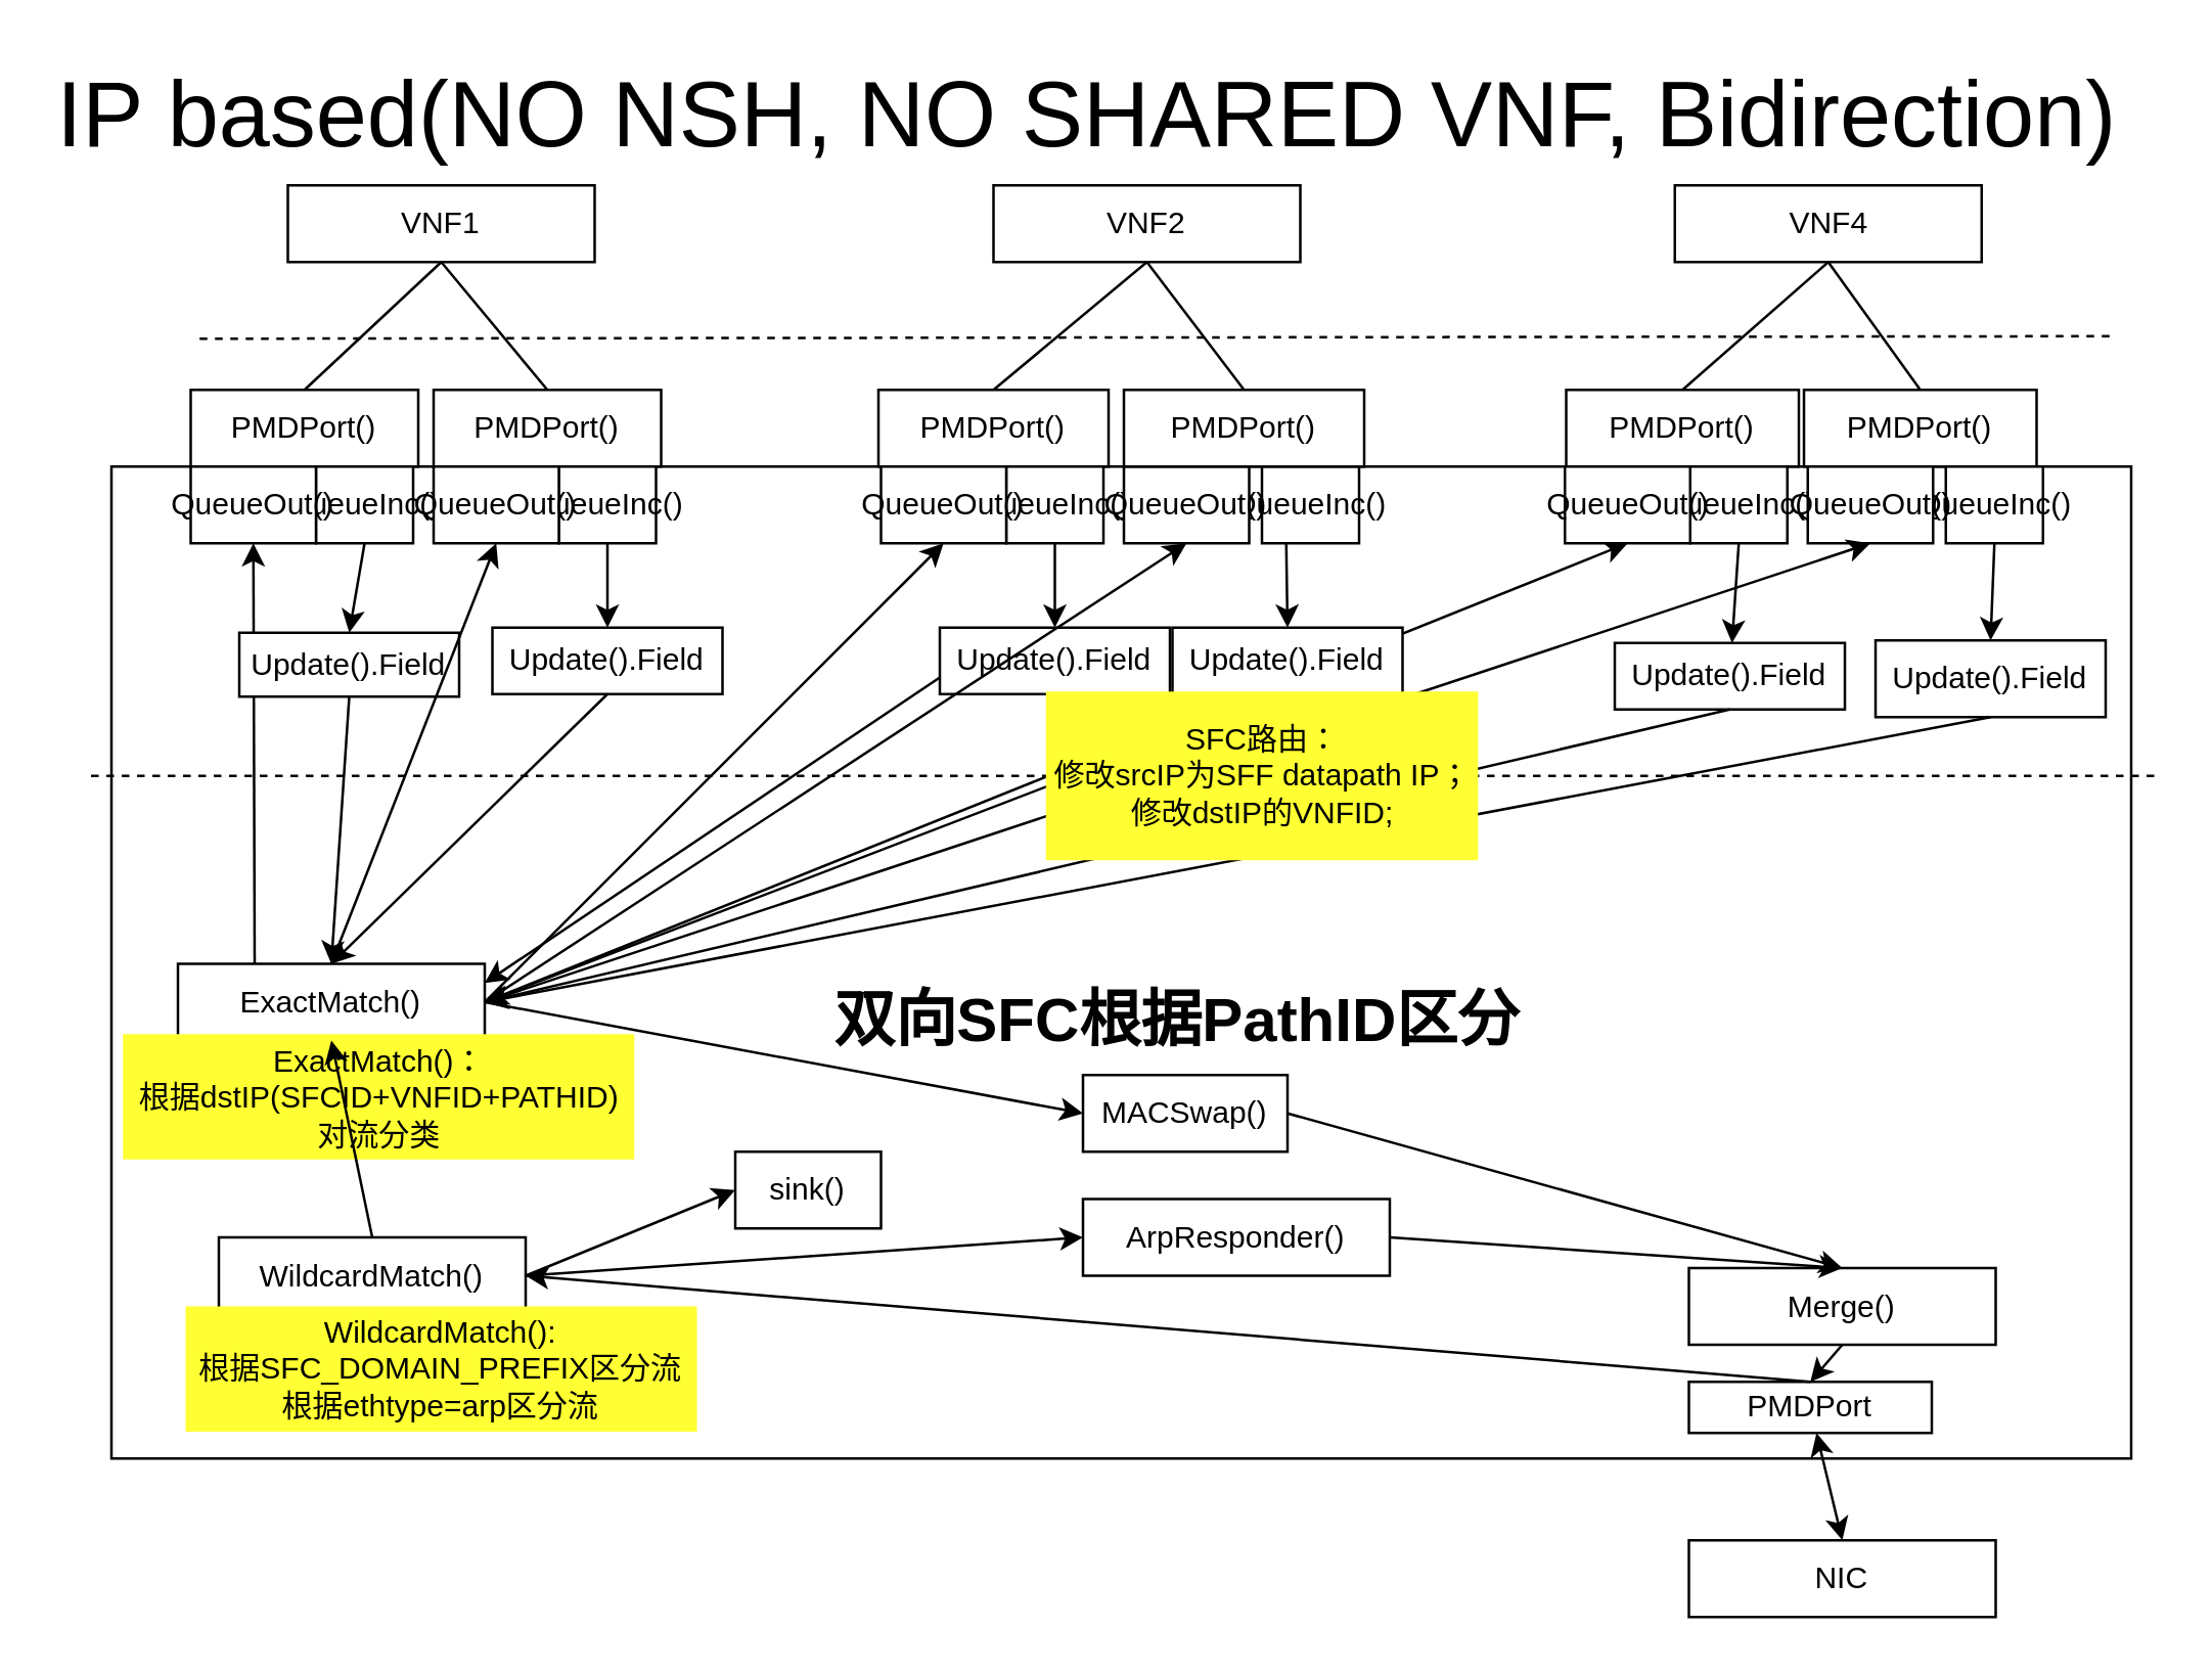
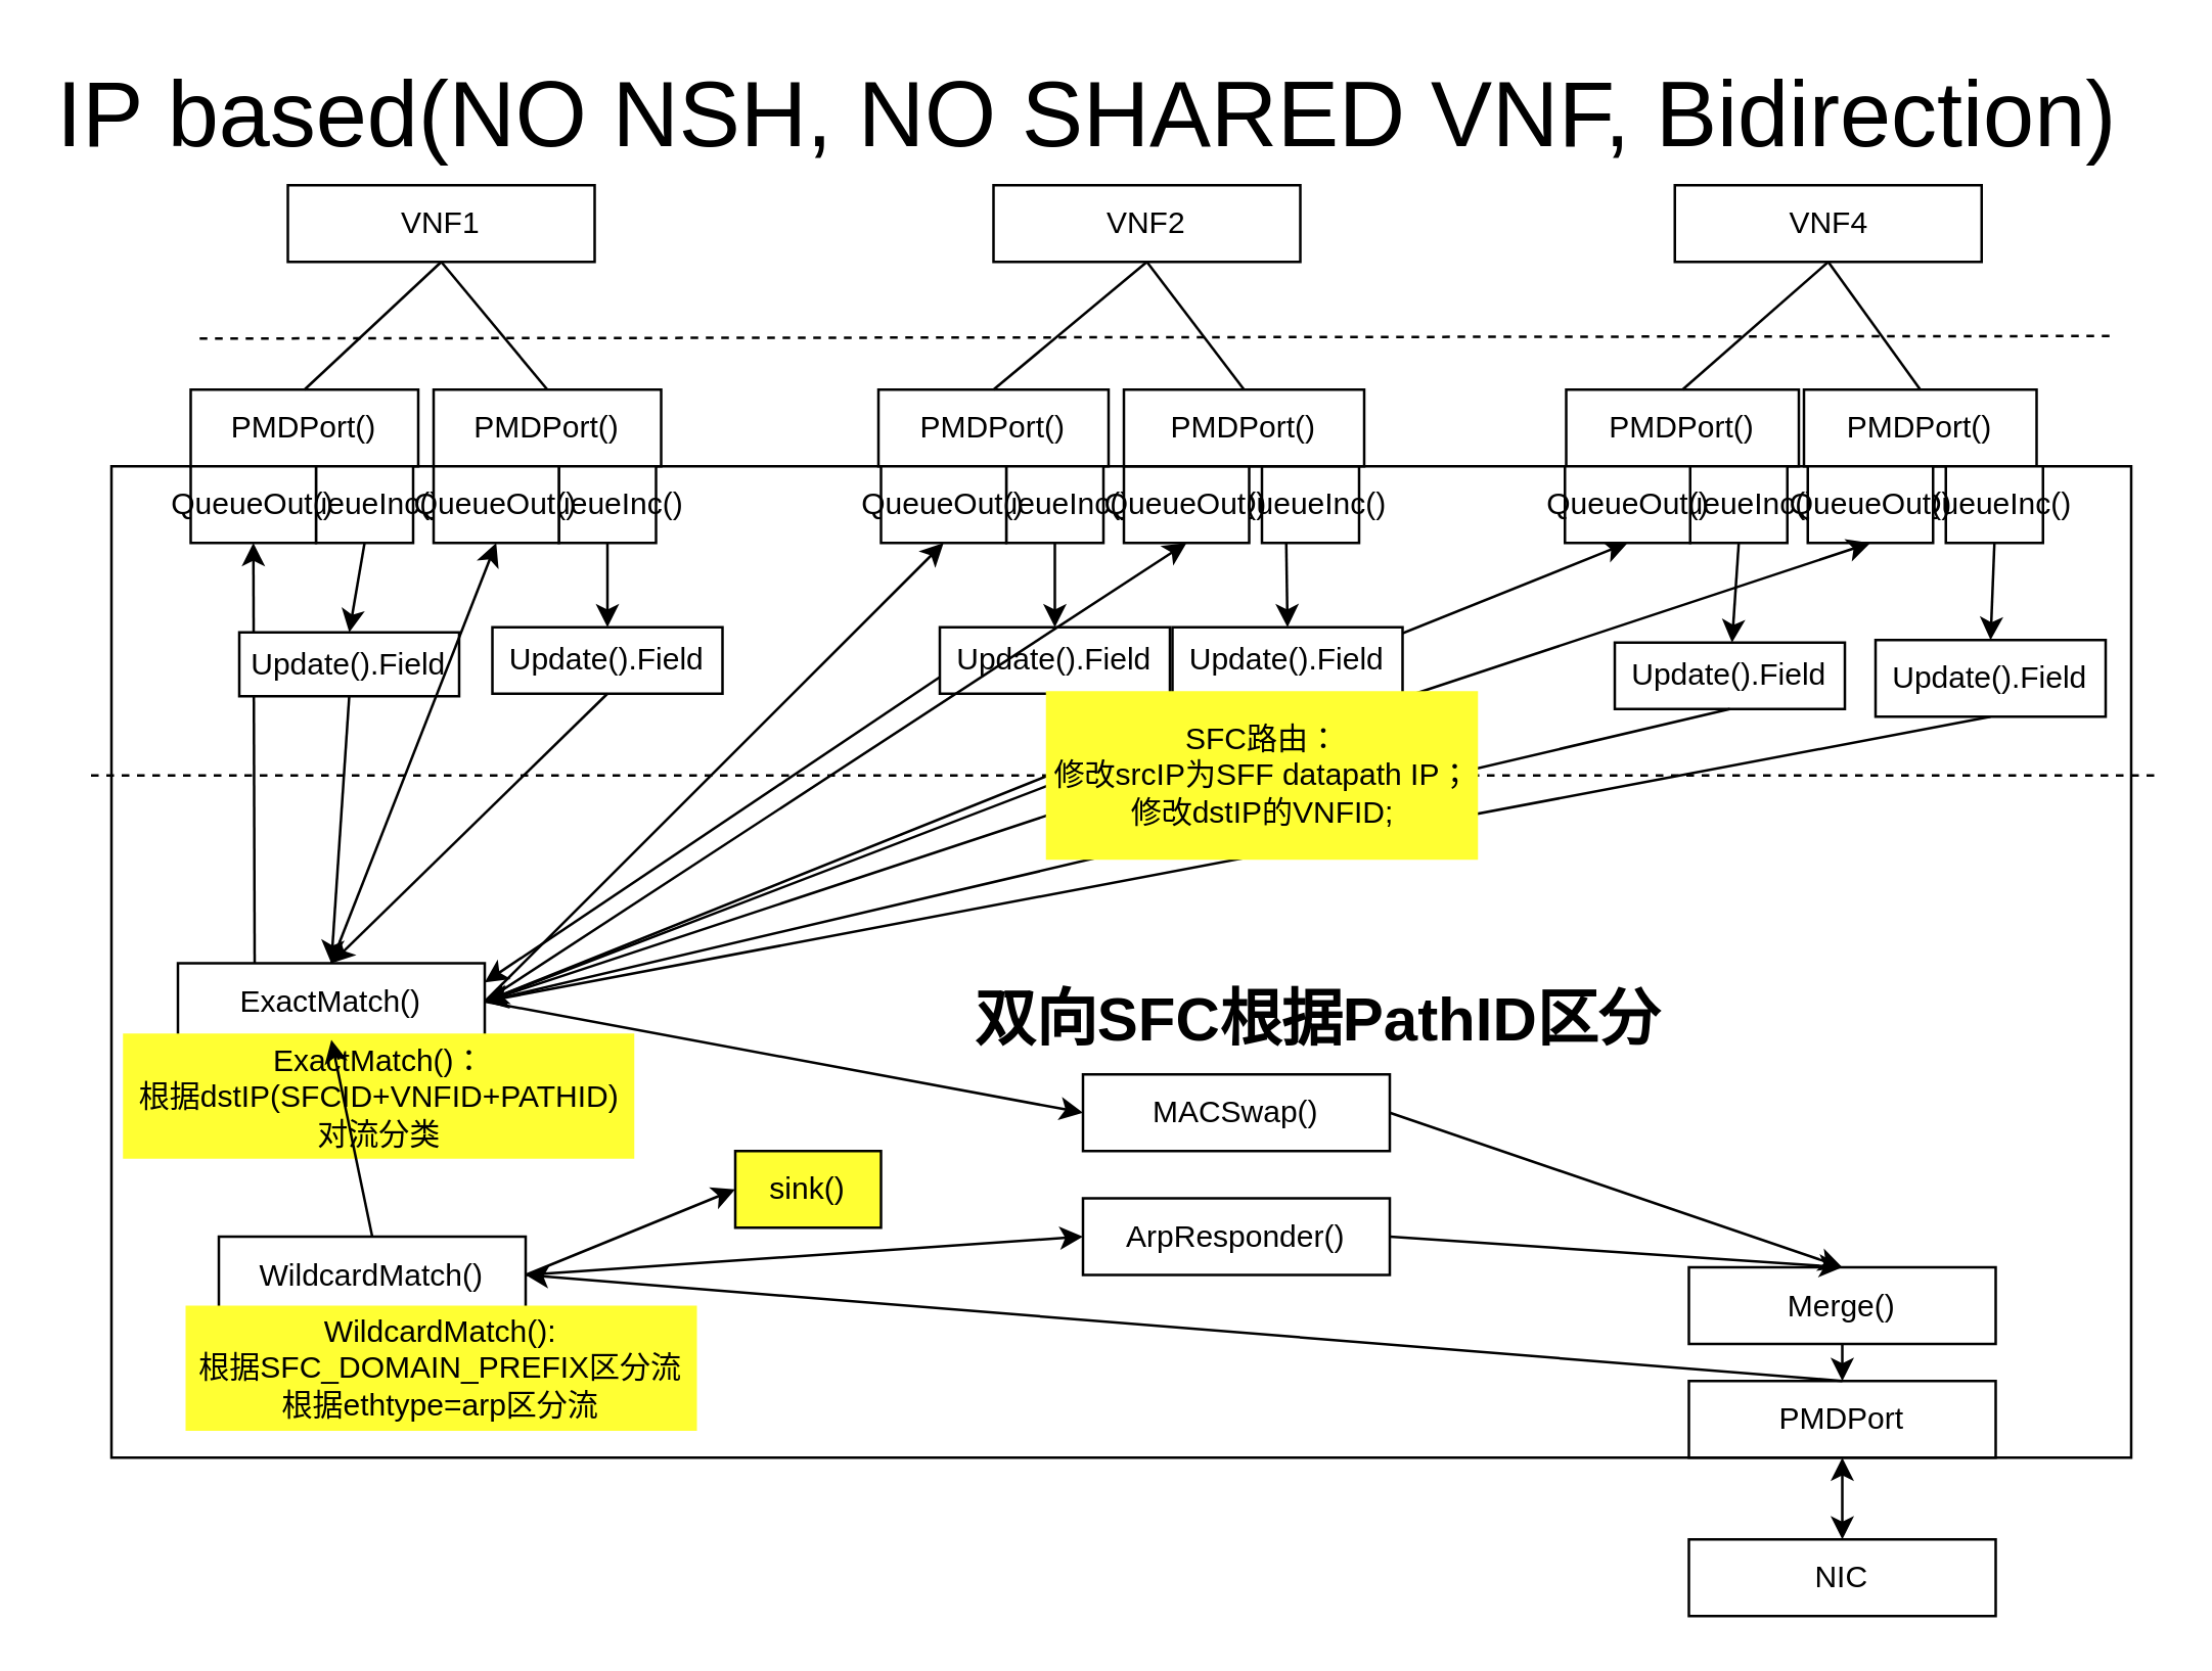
- <mxCell id="74" value="&lt;font style=&quot;font-size: 24px&quot;&gt;&lt;b&gt;双向SFC根据PathID区分&lt;/b&gt;&lt;/font&gt;" style="text;html=1;resizable=0;points=[];autosize=1;align=left;verticalAlign=top;spacingTop=-4;" parent="1" vertex="1"><mxGeometry x="324" y="381.5" width="280" height="20" as="geometry" /></mxCell>
+ <mxCell id="74" value="&lt;font style=&quot;font-size: 24px&quot;&gt;&lt;b&gt;双向SFC根据PathID区分&lt;/b&gt;&lt;/font&gt;" style="text;html=1;resizable=0;points=[];autosize=1;align=left;verticalAlign=top;spacingTop=-4;" parent="1" vertex="1"><mxGeometry x="379" y="381.5" width="280" height="20" as="geometry" /></mxCell>
- <mxCell id="76" value="MACSwap()" style="rounded=0;whiteSpace=wrap;html=1;" vertex="1" parent="1"><mxGeometry x="423" y="420" width="80" height="30" as="geometry" /></mxCell>
+ <mxCell id="76" value="MACSwap()" style="rounded=0;whiteSpace=wrap;html=1;" vertex="1" parent="1"><mxGeometry x="423" y="420" width="120" height="30" as="geometry" /></mxCell>
- <mxCell id="38" value="sink()" style="rounded=0;whiteSpace=wrap;html=1;" parent="1" vertex="1"><mxGeometry x="287" y="450" width="57" height="30" as="geometry" /></mxCell>
+ <mxCell id="38" value="sink()" style="rounded=0;whiteSpace=wrap;html=1;fillColor=#ffff33;" parent="1" vertex="1"><mxGeometry x="287" y="450" width="57" height="30" as="geometry" /></mxCell>
- <mxCell id="3" value="PMDPort" style="rounded=0;whiteSpace=wrap;html=1;" parent="1" vertex="1"><mxGeometry x="660" y="540" width="95" height="20" as="geometry" /></mxCell>
+ <mxCell id="3" value="PMDPort" style="rounded=0;whiteSpace=wrap;html=1;" parent="1" vertex="1"><mxGeometry x="660" y="540" width="120" height="30" as="geometry" /></mxCell>
